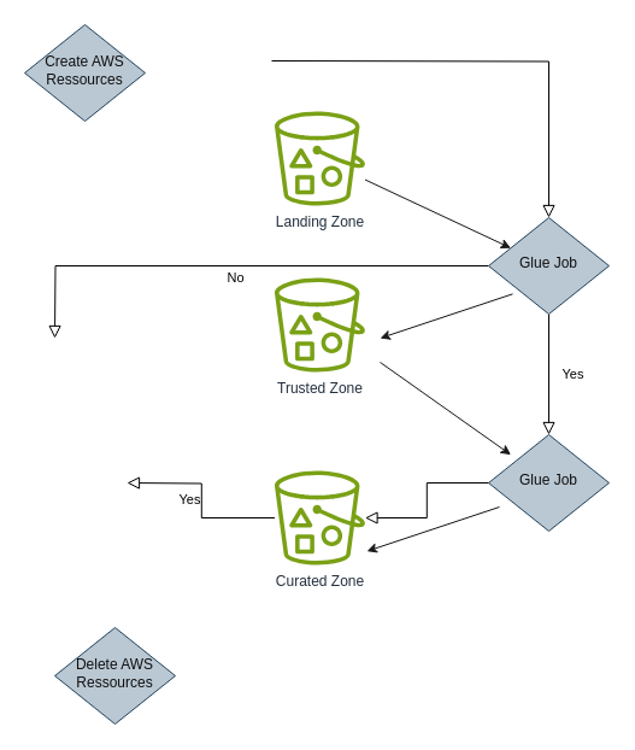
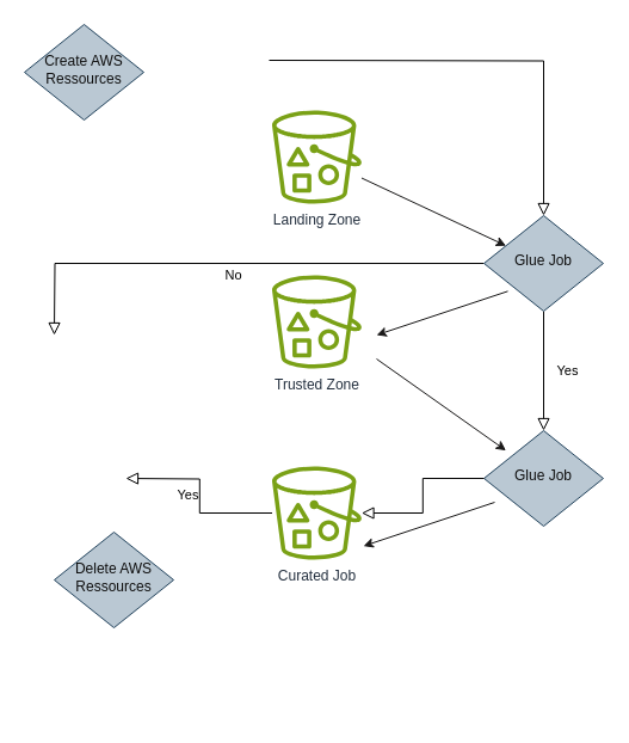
- <mxCell id="12" value="Curated Zone" style="sketch=0;outlineConnect=0;fontColor=#232F3E;gradientColor=none;fillColor=#7AA116;strokeColor=none;dashed=0;verticalLabelPosition=bottom;verticalAlign=top;align=center;html=1;fontSize=12;fontStyle=0;aspect=fixed;pointerEvents=1;shape=mxgraph.aws4.bucket_with_objects;" vertex="1" parent="1"><mxGeometry x="227.5" y="390" width="75" height="78" as="geometry" /></mxCell>
+ <mxCell id="12" value="Curated Job" style="sketch=0;outlineConnect=0;fontColor=#232F3E;gradientColor=none;fillColor=#7AA116;strokeColor=none;dashed=0;verticalLabelPosition=bottom;verticalAlign=top;align=center;html=1;fontSize=12;fontStyle=0;aspect=fixed;pointerEvents=1;shape=mxgraph.aws4.bucket_with_objects;" vertex="1" parent="1"><mxGeometry x="227.5" y="390" width="75" height="78" as="geometry" /></mxCell>
- <mxCell id="17" value="Delete AWS Ressources" style="rhombus;whiteSpace=wrap;html=1;shadow=0;fontFamily=Helvetica;fontSize=12;align=center;strokeWidth=1;spacing=6;spacingTop=-4;fillColor=#bac8d3;strokeColor=#23445d;fontColor=#0f0f0f;" vertex="1" parent="1"><mxGeometry x="45" y="520" width="100" height="80" as="geometry" /></mxCell>
+ <mxCell id="17" value="Delete AWS Ressources" style="rhombus;whiteSpace=wrap;html=1;shadow=0;fontFamily=Helvetica;fontSize=12;align=center;strokeWidth=1;spacing=6;spacingTop=-4;fillColor=#bac8d3;strokeColor=#23445d;fontColor=#0f0f0f;" vertex="1" parent="1"><mxGeometry x="45" y="445" width="100" height="80" as="geometry" /></mxCell>
